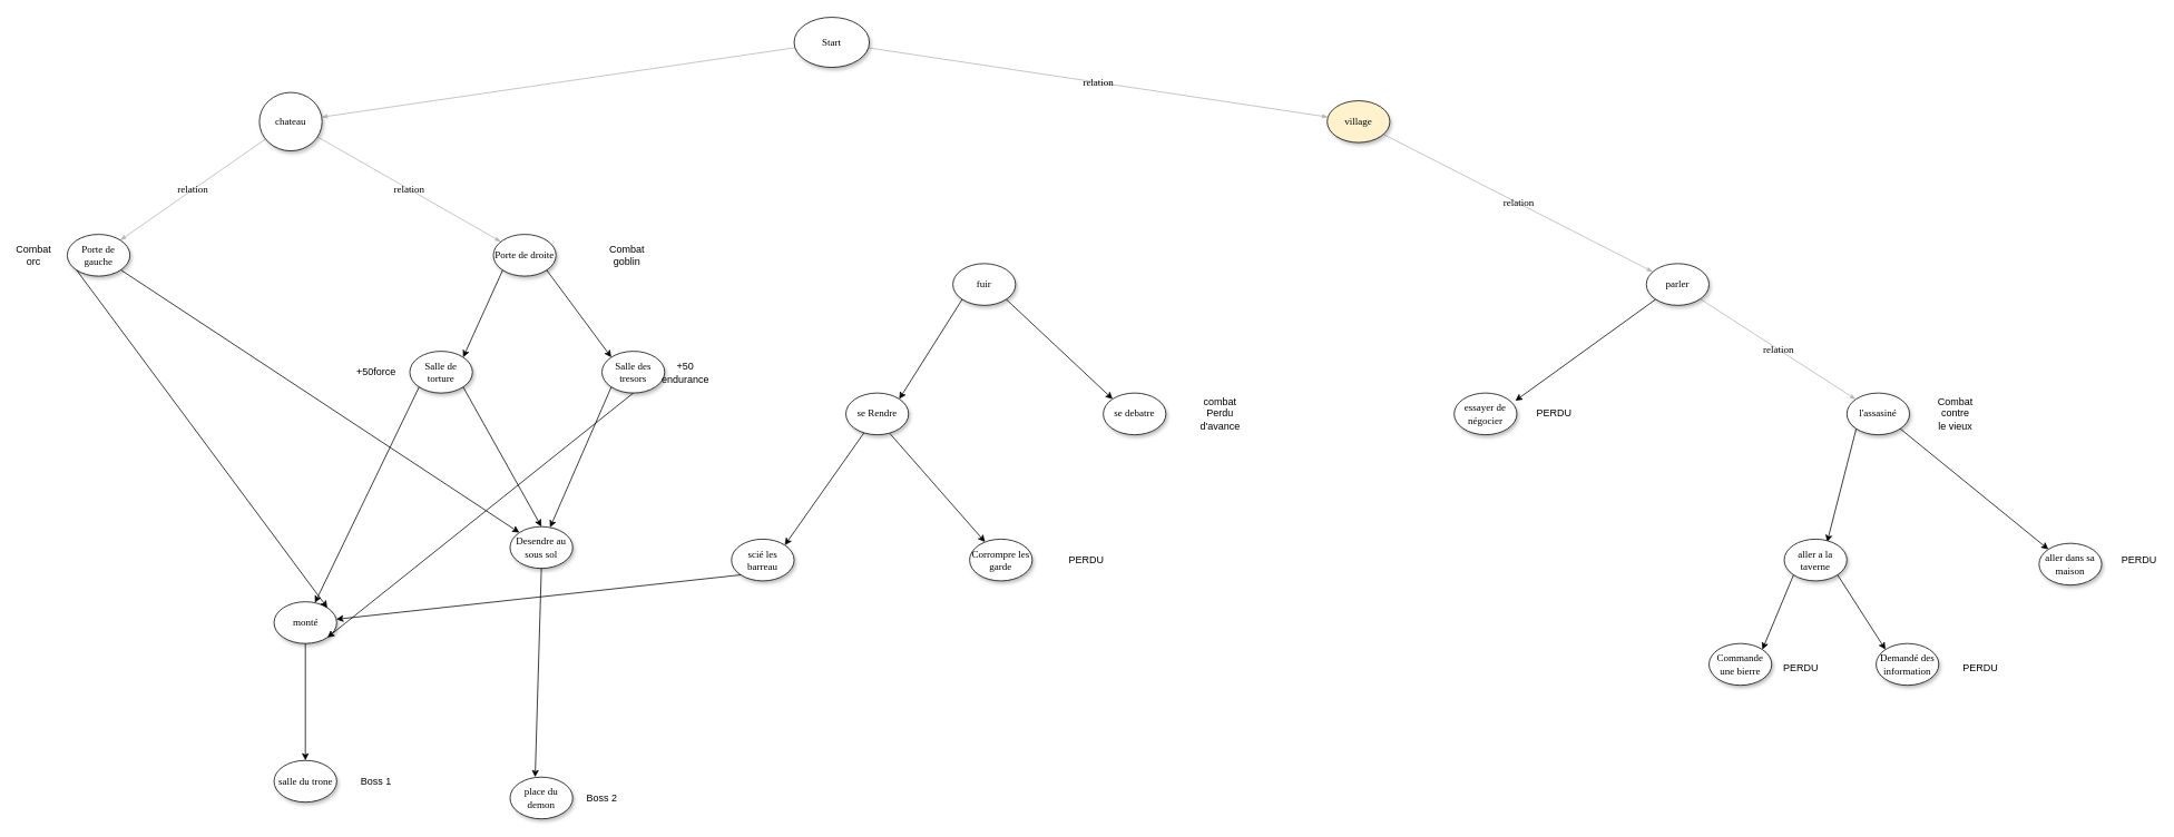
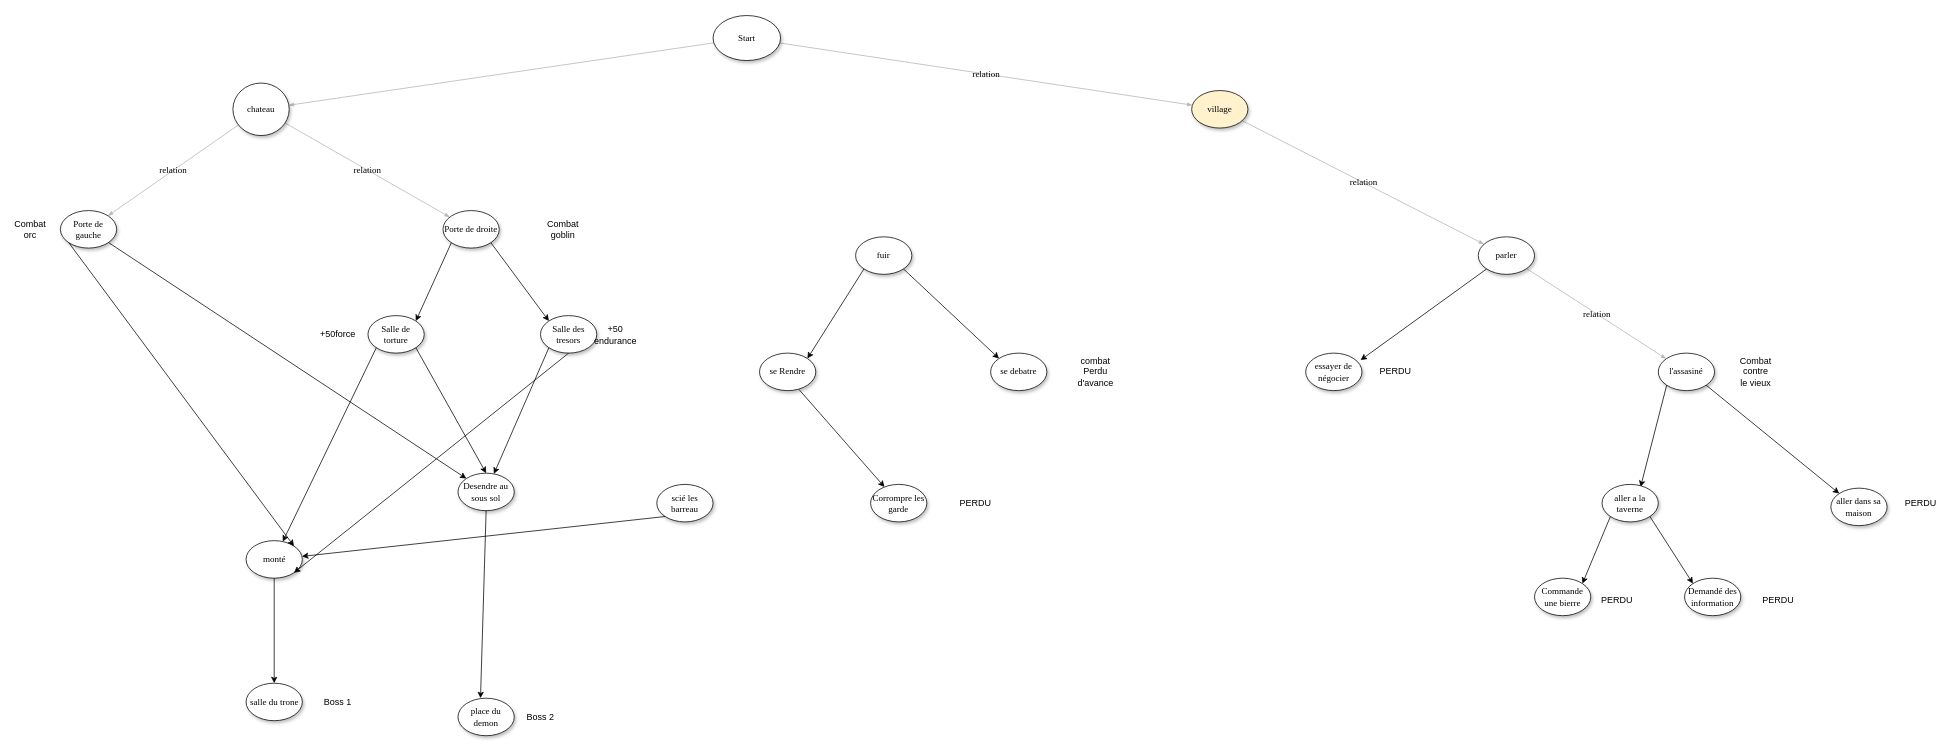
- <mxCell id="47" value="" style="endArrow=classic;html=1;entryX=1;entryY=0;entryDx=0;entryDy=0;" edge="1" parent="1" source="31" target="35"><mxGeometry width="50" height="50" relative="1" as="geometry"><mxPoint x="1010" y="610" as="sourcePoint" /><mxPoint x="1060" y="560" as="targetPoint" /></mxGeometry></mxCell>
